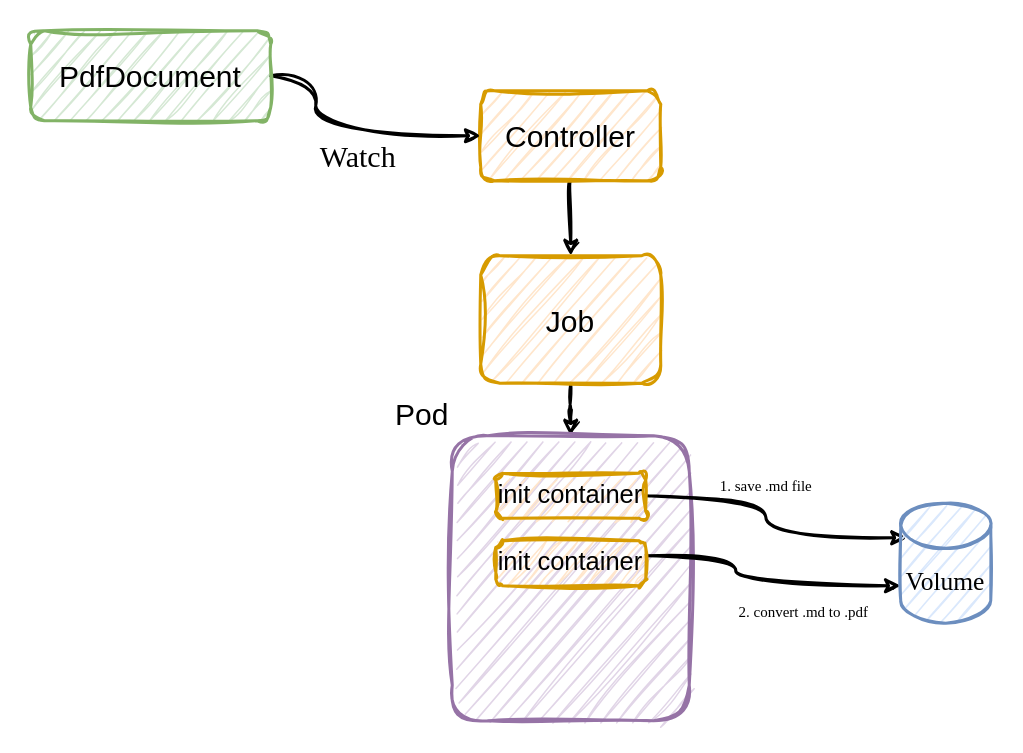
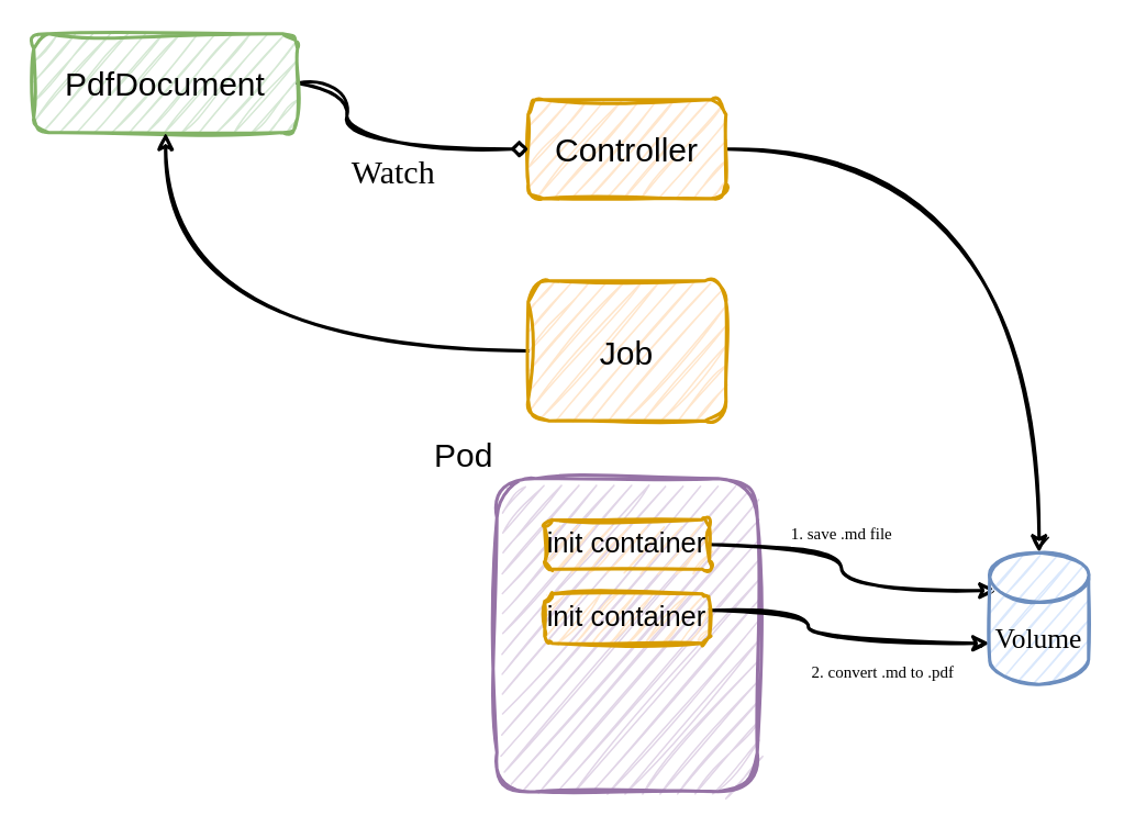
- <mxCell id="4" style="edgeStyle=orthogonalEdgeStyle;orthogonalLoop=1;jettySize=auto;html=1;entryX=0;entryY=0.5;entryDx=0;entryDy=0;fontFamily=Comic Sans MS;fontSize=20;curved=1;sketch=1;curveFitting=1;jiggle=2;strokeWidth=2;" edge="1" parent="1" source="6" target="3"><mxGeometry relative="1" as="geometry"><Array as="points"><mxPoint x="210" y="50" /><mxPoint x="210" y="90" /></Array></mxGeometry></mxCell>
+ <mxCell id="4" style="edgeStyle=orthogonalEdgeStyle;orthogonalLoop=1;jettySize=auto;html=1;entryX=0;entryY=0.5;entryDx=0;entryDy=0;fontFamily=Comic Sans MS;fontSize=20;curved=1;sketch=1;curveFitting=1;jiggle=2;strokeWidth=2;endArrow=diamond;" edge="1" parent="1" source="6" target="3"><mxGeometry relative="1" as="geometry"><Array as="points"><mxPoint x="210" y="50" /><mxPoint x="210" y="90" /></Array></mxGeometry></mxCell>
- <mxCell id="2" style="edgeStyle=orthogonalEdgeStyle;curved=1;sketch=1;orthogonalLoop=1;jettySize=auto;html=1;strokeWidth=2;fontFamily=Comic Sans MS;fontSize=20;" edge="1" parent="1" source="3" target="8"><mxGeometry relative="1" as="geometry" /></mxCell>
+ <mxCell id="2" style="edgeStyle=orthogonalEdgeStyle;curved=1;sketch=1;orthogonalLoop=1;jettySize=auto;html=1;strokeWidth=2;fontFamily=Comic Sans MS;fontSize=20;" edge="1" parent="1" source="3" target="15"><mxGeometry relative="1" as="geometry" /></mxCell>
- <mxCell id="7" style="edgeStyle=orthogonalEdgeStyle;curved=1;sketch=1;orthogonalLoop=1;jettySize=auto;html=1;strokeWidth=2;fontFamily=Comic Sans MS;fontSize=20;" edge="1" parent="1" source="8" target="9"><mxGeometry relative="1" as="geometry" /></mxCell>
+ <mxCell id="7" style="edgeStyle=orthogonalEdgeStyle;curved=1;sketch=1;orthogonalLoop=1;jettySize=auto;html=1;strokeWidth=2;fontFamily=Comic Sans MS;fontSize=20;" edge="1" parent="1" source="8" target="6"><mxGeometry relative="1" as="geometry" /></mxCell>
